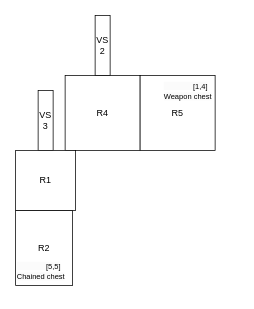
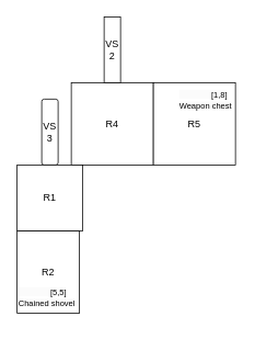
- <mxCell id="5" value="&lt;span style=&quot;color: rgb(0, 0, 0); font-family: Helvetica; font-size: 10px; font-style: normal; font-variant-ligatures: normal; font-variant-caps: normal; font-weight: 400; letter-spacing: normal; orphans: 2; text-align: center; text-indent: 0px; text-transform: none; widows: 2; word-spacing: 0px; -webkit-text-stroke-width: 0px; background-color: rgb(251, 251, 251); text-decoration-thickness: initial; text-decoration-style: initial; text-decoration-color: initial; float: none; display: inline !important;&quot;&gt;&amp;nbsp; &amp;nbsp; &amp;nbsp; &amp;nbsp; &amp;nbsp; &amp;nbsp; &amp;nbsp; [1,4]&lt;/span&gt;&lt;br style=&quot;border-color: var(--border-color); color: rgb(0, 0, 0); font-family: Helvetica; font-size: 10px; font-style: normal; font-variant-ligatures: normal; font-variant-caps: normal; font-weight: 400; letter-spacing: normal; orphans: 2; text-align: center; text-indent: 0px; text-transform: none; widows: 2; word-spacing: 0px; -webkit-text-stroke-width: 0px; background-color: rgb(251, 251, 251); text-decoration-thickness: initial; text-decoration-style: initial; text-decoration-color: initial;&quot;&gt;&lt;span style=&quot;color: rgb(0, 0, 0); font-family: Helvetica; font-size: 10px; font-style: normal; font-variant-ligatures: normal; font-variant-caps: normal; font-weight: 400; letter-spacing: normal; orphans: 2; text-align: center; text-indent: 0px; text-transform: none; widows: 2; word-spacing: 0px; -webkit-text-stroke-width: 0px; background-color: rgb(251, 251, 251); text-decoration-thickness: initial; text-decoration-style: initial; text-decoration-color: initial; float: none; display: inline !important;&quot;&gt;Weapon chest&lt;/span&gt;" style="text;whiteSpace=wrap;html=1;" vertex="1" parent="1"><mxGeometry x="216" y="100" width="100" height="50" as="geometry" /></mxCell>
+ <mxCell id="5" value="&lt;span style=&quot;color: rgb(0, 0, 0); font-family: Helvetica; font-size: 10px; font-style: normal; font-variant-ligatures: normal; font-variant-caps: normal; font-weight: 400; letter-spacing: normal; orphans: 2; text-align: center; text-indent: 0px; text-transform: none; widows: 2; word-spacing: 0px; -webkit-text-stroke-width: 0px; background-color: rgb(251, 251, 251); text-decoration-thickness: initial; text-decoration-style: initial; text-decoration-color: initial; float: none; display: inline !important;&quot;&gt;&amp;nbsp; &amp;nbsp; &amp;nbsp; &amp;nbsp; &amp;nbsp; &amp;nbsp; &amp;nbsp; [1,8]&lt;/span&gt;&lt;br style=&quot;border-color: var(--border-color); color: rgb(0, 0, 0); font-family: Helvetica; font-size: 10px; font-style: normal; font-variant-ligatures: normal; font-variant-caps: normal; font-weight: 400; letter-spacing: normal; orphans: 2; text-align: center; text-indent: 0px; text-transform: none; widows: 2; word-spacing: 0px; -webkit-text-stroke-width: 0px; background-color: rgb(251, 251, 251); text-decoration-thickness: initial; text-decoration-style: initial; text-decoration-color: initial;&quot;&gt;&lt;span style=&quot;color: rgb(0, 0, 0); font-family: Helvetica; font-size: 10px; font-style: normal; font-variant-ligatures: normal; font-variant-caps: normal; font-weight: 400; letter-spacing: normal; orphans: 2; text-align: center; text-indent: 0px; text-transform: none; widows: 2; word-spacing: 0px; -webkit-text-stroke-width: 0px; background-color: rgb(251, 251, 251); text-decoration-thickness: initial; text-decoration-style: initial; text-decoration-color: initial; float: none; display: inline !important;&quot;&gt;Weapon chest&lt;/span&gt;" style="text;whiteSpace=wrap;html=1;" vertex="1" parent="1"><mxGeometry x="216" y="100" width="100" height="50" as="geometry" /></mxCell>
- <mxCell id="7" value="VS&lt;br&gt;3" style="rounded=0;whiteSpace=wrap;html=1;" vertex="1" parent="1"><mxGeometry x="50" y="120" width="20" height="80" as="geometry" /></mxCell>
+ <mxCell id="7" value="VS&lt;br&gt;3" style="whiteSpace=wrap;html=1;rounded=1;" vertex="1" parent="1"><mxGeometry x="50" y="120" width="20" height="80" as="geometry" /></mxCell>
- <mxCell id="8" value="&lt;span style=&quot;color: rgb(0, 0, 0); font-family: Helvetica; font-size: 10px; font-style: normal; font-variant-ligatures: normal; font-variant-caps: normal; font-weight: 400; letter-spacing: normal; orphans: 2; text-align: center; text-indent: 0px; text-transform: none; widows: 2; word-spacing: 0px; -webkit-text-stroke-width: 0px; background-color: rgb(251, 251, 251); text-decoration-thickness: initial; text-decoration-style: initial; text-decoration-color: initial; float: none; display: inline !important;&quot;&gt;&amp;nbsp; &amp;nbsp; &amp;nbsp; &amp;nbsp; &amp;nbsp; &amp;nbsp; &amp;nbsp; [5,5]&lt;/span&gt;&lt;br style=&quot;border-color: var(--border-color); color: rgb(0, 0, 0); font-family: Helvetica; font-size: 10px; font-style: normal; font-variant-ligatures: normal; font-variant-caps: normal; font-weight: 400; letter-spacing: normal; orphans: 2; text-align: center; text-indent: 0px; text-transform: none; widows: 2; word-spacing: 0px; -webkit-text-stroke-width: 0px; background-color: rgb(251, 251, 251); text-decoration-thickness: initial; text-decoration-style: initial; text-decoration-color: initial;&quot;&gt;&lt;span style=&quot;color: rgb(0, 0, 0); font-family: Helvetica; font-size: 10px; font-style: normal; font-variant-ligatures: normal; font-variant-caps: normal; font-weight: 400; letter-spacing: normal; orphans: 2; text-align: center; text-indent: 0px; text-transform: none; widows: 2; word-spacing: 0px; -webkit-text-stroke-width: 0px; background-color: rgb(251, 251, 251); text-decoration-thickness: initial; text-decoration-style: initial; text-decoration-color: initial; float: none; display: inline !important;&quot;&gt;Chained chest&lt;/span&gt;" style="text;whiteSpace=wrap;html=1;" vertex="1" parent="1"><mxGeometry x="20" y="340" width="100" height="50" as="geometry" /></mxCell>
+ <mxCell id="8" value="&lt;span style=&quot;color: rgb(0, 0, 0); font-family: Helvetica; font-size: 10px; font-style: normal; font-variant-ligatures: normal; font-variant-caps: normal; font-weight: 400; letter-spacing: normal; orphans: 2; text-align: center; text-indent: 0px; text-transform: none; widows: 2; word-spacing: 0px; -webkit-text-stroke-width: 0px; background-color: rgb(251, 251, 251); text-decoration-thickness: initial; text-decoration-style: initial; text-decoration-color: initial; float: none; display: inline !important;&quot;&gt;&amp;nbsp; &amp;nbsp; &amp;nbsp; &amp;nbsp; &amp;nbsp; &amp;nbsp; &amp;nbsp; [5,5]&lt;/span&gt;&lt;br style=&quot;border-color: var(--border-color); color: rgb(0, 0, 0); font-family: Helvetica; font-size: 10px; font-style: normal; font-variant-ligatures: normal; font-variant-caps: normal; font-weight: 400; letter-spacing: normal; orphans: 2; text-align: center; text-indent: 0px; text-transform: none; widows: 2; word-spacing: 0px; -webkit-text-stroke-width: 0px; background-color: rgb(251, 251, 251); text-decoration-thickness: initial; text-decoration-style: initial; text-decoration-color: initial;&quot;&gt;&lt;span style=&quot;color: rgb(0, 0, 0); font-family: Helvetica; font-size: 10px; font-style: normal; font-variant-ligatures: normal; font-variant-caps: normal; font-weight: 400; letter-spacing: normal; orphans: 2; text-align: center; text-indent: 0px; text-transform: none; widows: 2; word-spacing: 0px; -webkit-text-stroke-width: 0px; background-color: rgb(251, 251, 251); text-decoration-thickness: initial; text-decoration-style: initial; text-decoration-color: initial; float: none; display: inline !important;&quot;&gt;Chained shovel&lt;/span&gt;" style="text;whiteSpace=wrap;html=1;" vertex="1" parent="1"><mxGeometry x="20" y="340" width="100" height="50" as="geometry" /></mxCell>
